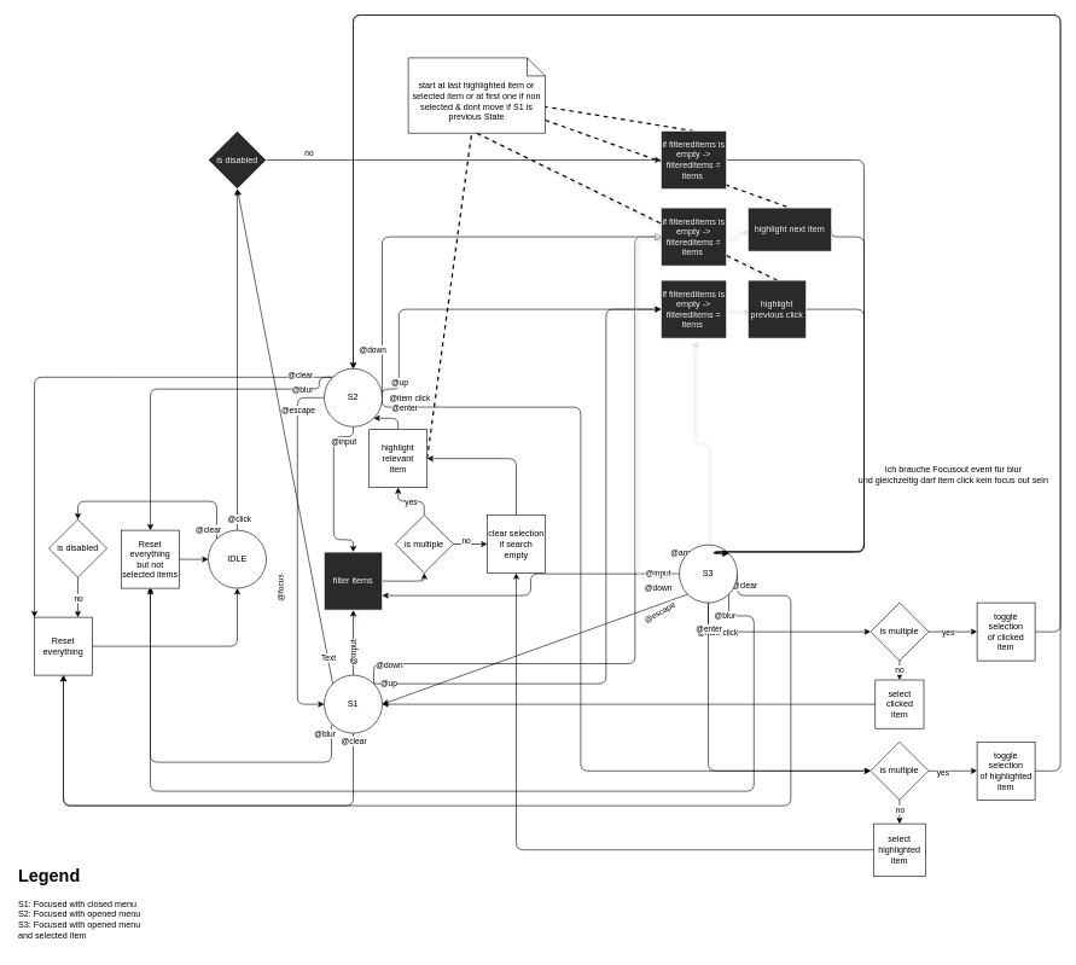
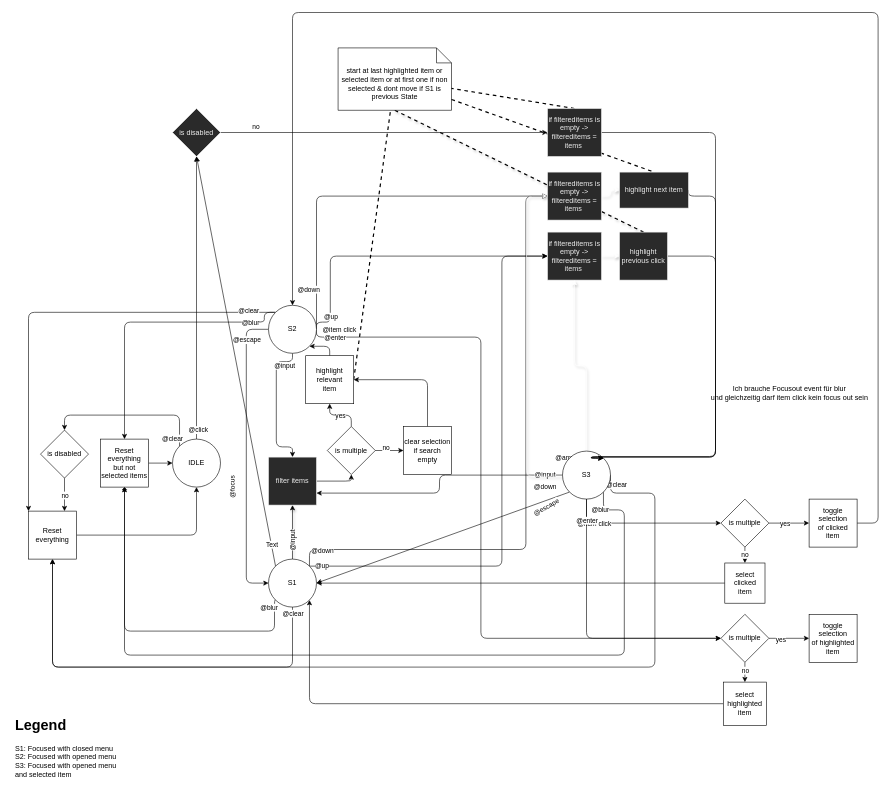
- <mxCell id="95" value="" style="edgeStyle=orthogonalEdgeStyle;html=1;exitX=1;exitY=0.5;exitDx=0;exitDy=0;entryX=0.5;entryY=0;entryDx=0;entryDy=0;" parent="1" source="96" target="24" edge="1"><mxGeometry relative="1" as="geometry"><mxPoint x="516" y="1004" as="targetPoint" /><Array as="points"><mxPoint x="1463" y="1063" /><mxPoint x="1463" y="20" /><mxPoint x="487" y="20" /></Array></mxGeometry></mxCell>
- <mxCell id="91" style="edgeStyle=orthogonalEdgeStyle;html=1;exitX=0;exitY=0.5;exitDx=0;exitDy=0;" parent="1" source="92" target="109" edge="1"><mxGeometry relative="1" as="geometry" /></mxCell>
+ <mxCell id="91" style="edgeStyle=orthogonalEdgeStyle;html=1;exitX=0;exitY=0.5;exitDx=0;exitDy=0;entryX=1;entryY=1;entryDx=0;entryDy=0;" parent="1" source="92" target="37" edge="1"><mxGeometry relative="1" as="geometry" /></mxCell>
